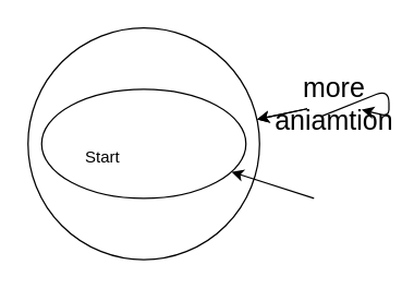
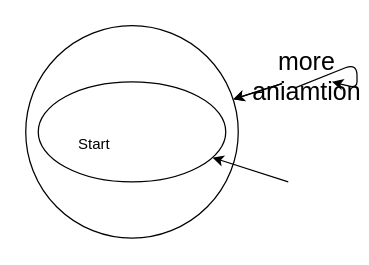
- <mxCell id="8" value="more aniamtion" style="text;html=1;strokeColor=none;fillColor=none;align=center;verticalAlign=middle;whiteSpace=wrap;rounded=0;fontSize=20;fontColor=none;" vertex="1" parent="1"><mxGeometry x="225" y="65" width="40" height="20" as="geometry" /></mxCell>
+ <mxCell id="8" value="more aniamtion" style="text;html=1;strokeColor=none;fillColor=none;align=center;verticalAlign=middle;whiteSpace=wrap;rounded=0;fontSize=20;fontColor=none;" vertex="1" parent="1"><mxGeometry x="225" y="50" width="40" height="20" as="geometry" /></mxCell>
